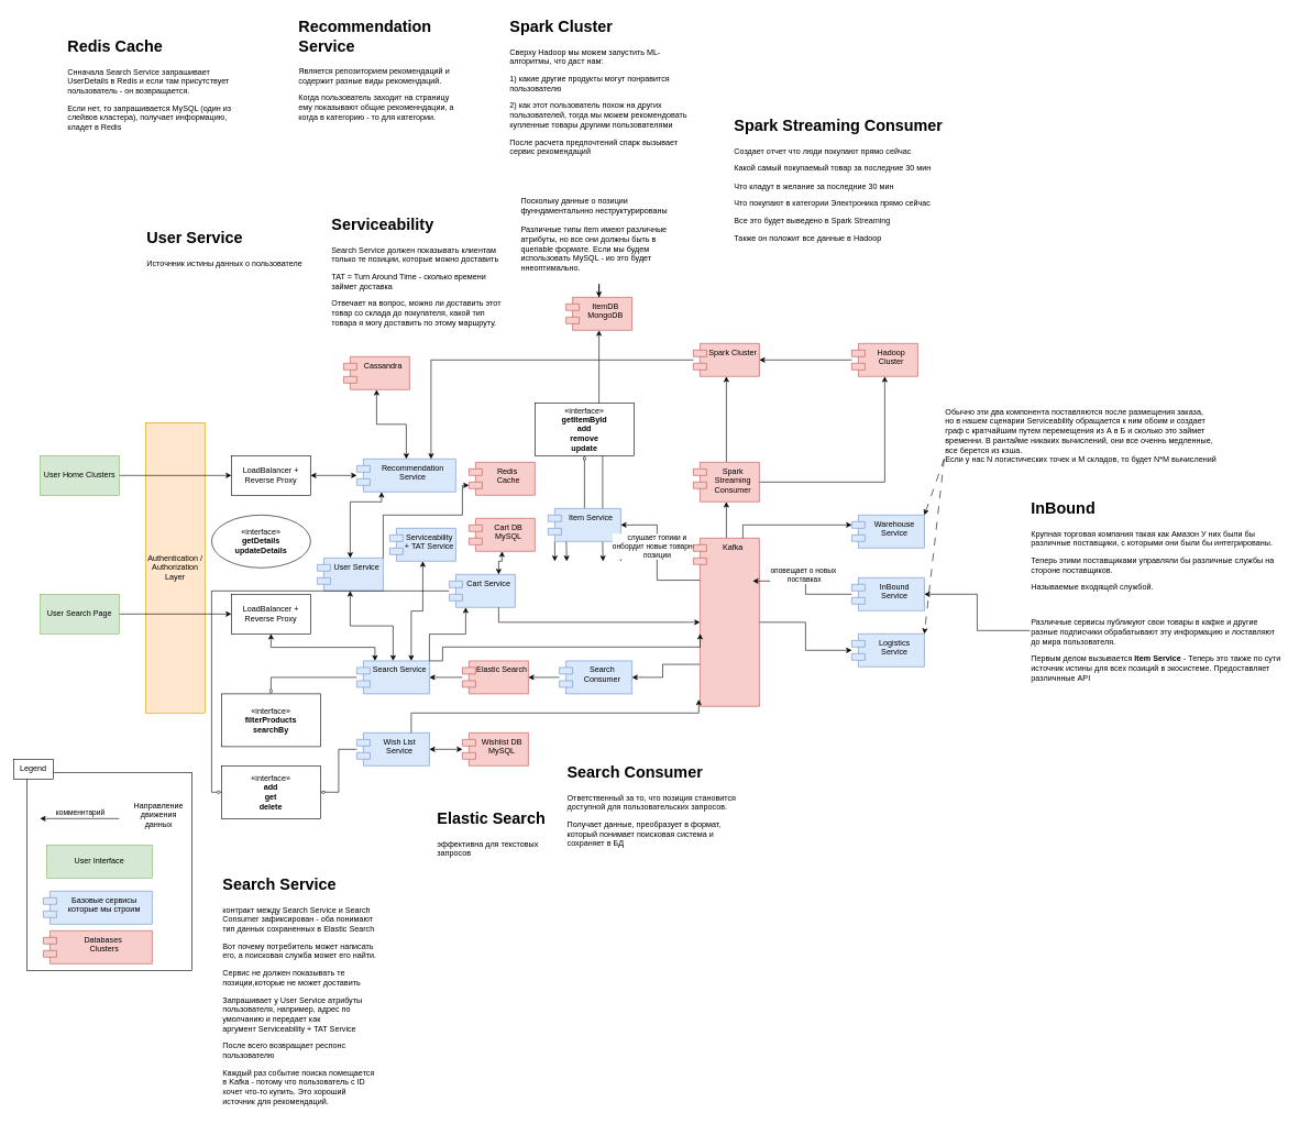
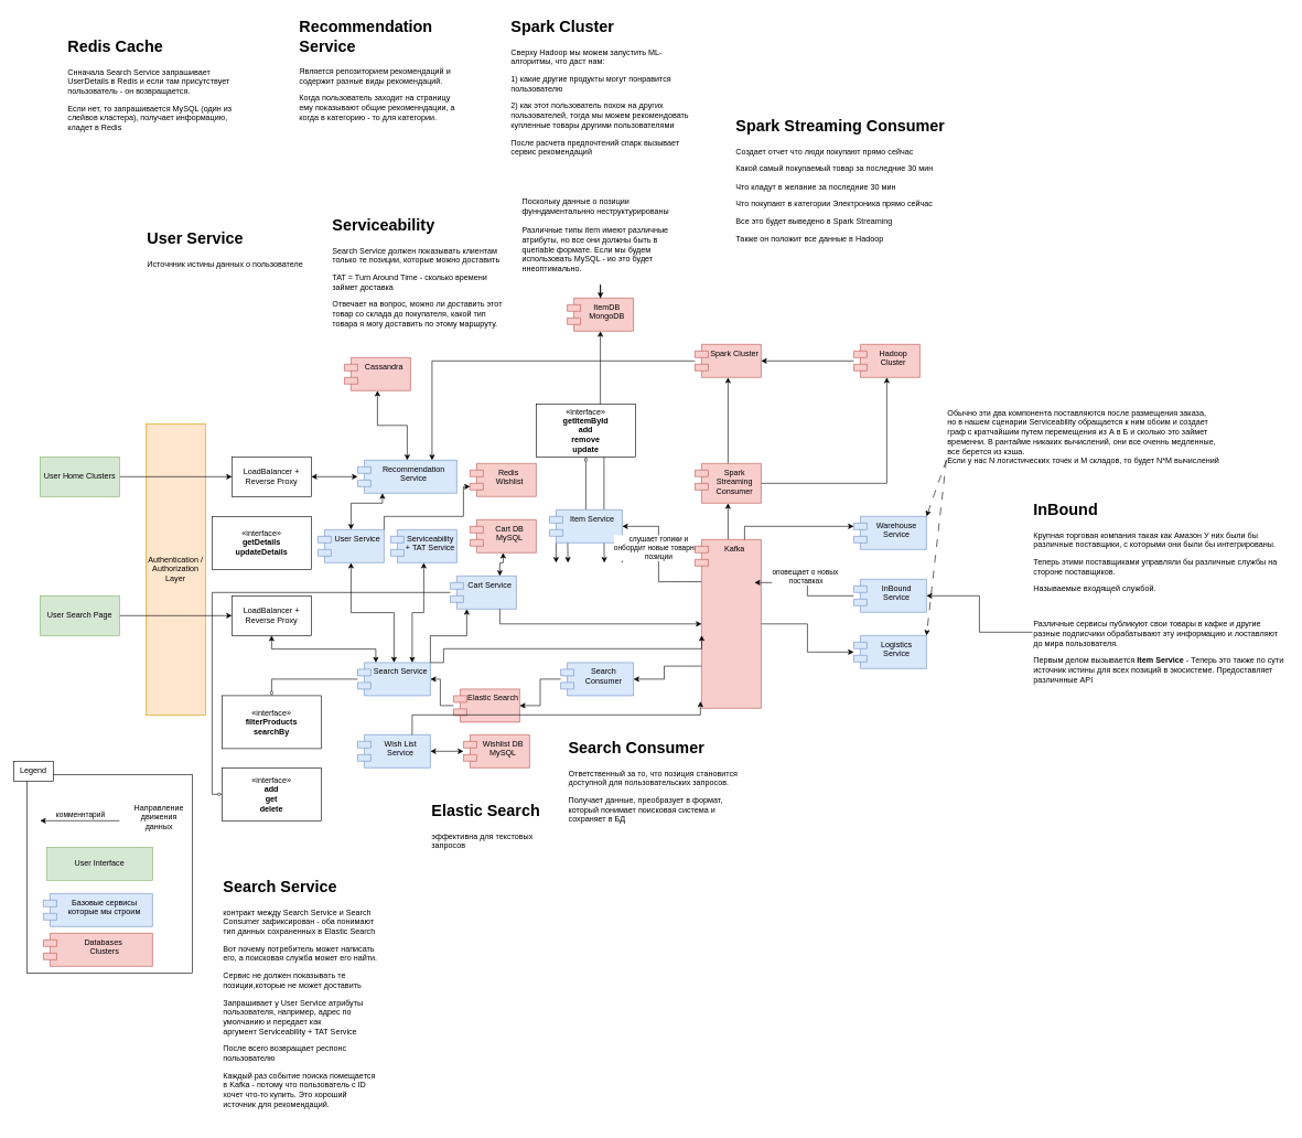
- <mxCell id="88" value="Redis&amp;nbsp;&lt;div&gt;Cache&lt;/div&gt;" style="shape=module;align=left;spacingLeft=20;align=center;verticalAlign=top;whiteSpace=wrap;html=1;fillColor=#f8cecc;strokeColor=#b85450;" parent="1" vertex="1"><mxGeometry x="710" y="700" width="100" height="50" as="geometry" /></mxCell>
+ <mxCell id="88" value="Redis&amp;nbsp;&lt;div&gt;Wishlist&lt;/div&gt;" style="shape=module;align=left;spacingLeft=20;align=center;verticalAlign=top;whiteSpace=wrap;html=1;fillColor=#f8cecc;strokeColor=#b85450;" parent="1" vertex="1"><mxGeometry x="710" y="700" width="100" height="50" as="geometry" /></mxCell>
- <mxCell id="87" value="«interface»&lt;br&gt;&lt;b&gt;getDetails&lt;/b&gt;&lt;br&gt;&lt;div&gt;&lt;b&gt;updateDetails&lt;/b&gt;&lt;/div&gt;" style="ellipse;html=1;whiteSpace=wrap;" parent="1" vertex="1"><mxGeometry x="320" y="780" width="150" height="80" as="geometry" /></mxCell>
+ <mxCell id="87" value="«interface»&lt;br&gt;&lt;b&gt;getDetails&lt;/b&gt;&lt;br&gt;&lt;div&gt;&lt;b&gt;updateDetails&lt;/b&gt;&lt;/div&gt;" style="html=1;whiteSpace=wrap;" parent="1" vertex="1"><mxGeometry x="320" y="780" width="150" height="80" as="geometry" /></mxCell>
- <mxCell id="22" value="User Service" style="shape=module;align=left;spacingLeft=20;align=center;verticalAlign=top;whiteSpace=wrap;html=1;fillColor=#dae8fc;strokeColor=#6c8ebf;" parent="1" vertex="1"><mxGeometry x="480" y="845" width="100" height="50" as="geometry" /></mxCell>
+ <mxCell id="22" value="User Service" style="shape=module;align=left;spacingLeft=20;align=center;verticalAlign=top;whiteSpace=wrap;html=1;fillColor=#dae8fc;strokeColor=#6c8ebf;" parent="1" vertex="1"><mxGeometry x="480" y="800" width="100" height="50" as="geometry" /></mxCell>
- <mxCell id="58" value="Elastic Search" style="shape=module;align=left;spacingLeft=20;align=center;verticalAlign=top;whiteSpace=wrap;html=1;fillColor=#f8cecc;strokeColor=#b85450;" parent="1" vertex="1"><mxGeometry x="700" y="1001" width="100" height="50" as="geometry" /></mxCell>
+ <mxCell id="58" value="Elastic Search" style="shape=module;align=left;spacingLeft=20;align=center;verticalAlign=top;whiteSpace=wrap;html=1;fillColor=#f8cecc;strokeColor=#b85450;" parent="1" vertex="1"><mxGeometry x="685" y="1041" width="100" height="50" as="geometry" /></mxCell>
- <mxCell id="65" style="edgeStyle=orthogonalEdgeStyle;rounded=0;orthogonalLoop=1;jettySize=auto;html=1;endArrow=diamondThin;endFill=0;" parent="1" source="66" target="80" edge="1"><mxGeometry relative="1" as="geometry" /></mxCell>
- <mxCell id="56" value="&lt;h1 style=&quot;margin-top: 0px;&quot;&gt;Search Consumer&lt;/h1&gt;&lt;p&gt;Ответственный за то, что позиция становится доступной для пользовательских запросов.&lt;/p&gt;&lt;p&gt;Получает данные, преобразует в формат, который понимает поисковая система и сохраняет в БД&lt;/p&gt;" style="text;html=1;whiteSpace=wrap;overflow=hidden;rounded=0;" parent="1" vertex="1"><mxGeometry x="857" y="1150" width="273" height="150" as="geometry" /></mxCell>
+ <mxCell id="56" value="&lt;h1 style=&quot;margin-top: 0px;&quot;&gt;Search Consumer&lt;/h1&gt;&lt;p&gt;Ответственный за то, что позиция становится доступной для пользовательских запросов.&lt;/p&gt;&lt;p&gt;Получает данные, преобразует в формат, который понимает поисковая система и сохраняет в БД&lt;/p&gt;" style="text;html=1;whiteSpace=wrap;overflow=hidden;rounded=0;" parent="1" vertex="1"><mxGeometry x="857" y="1110" width="273" height="150" as="geometry" /></mxCell>
- <mxCell id="69" value="&lt;h1 style=&quot;margin-top: 0px;&quot;&gt;Elastic Search&lt;/h1&gt;&lt;p&gt;эффективна для текстовых запросов&lt;/p&gt;" style="text;html=1;whiteSpace=wrap;overflow=hidden;rounded=0;" parent="1" vertex="1"><mxGeometry x="660" y="1220" width="180" height="95" as="geometry" /></mxCell>
+ <mxCell id="69" value="&lt;h1 style=&quot;margin-top: 0px;&quot;&gt;Elastic Search&lt;/h1&gt;&lt;p&gt;эффективна для текстовых запросов&lt;/p&gt;" style="text;html=1;whiteSpace=wrap;overflow=hidden;rounded=0;" parent="1" vertex="1"><mxGeometry x="650" y="1205" width="180" height="95" as="geometry" /></mxCell>
